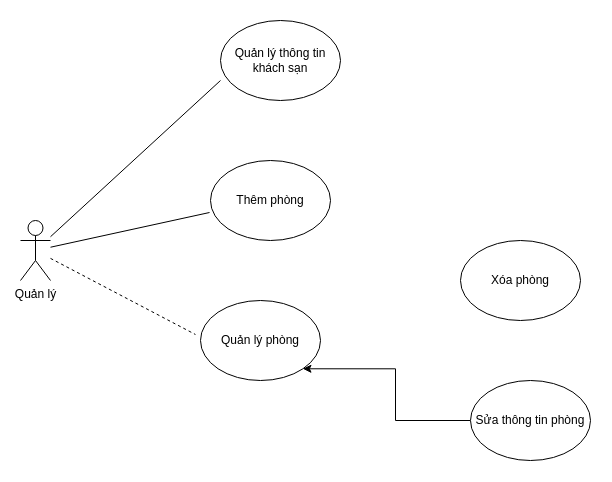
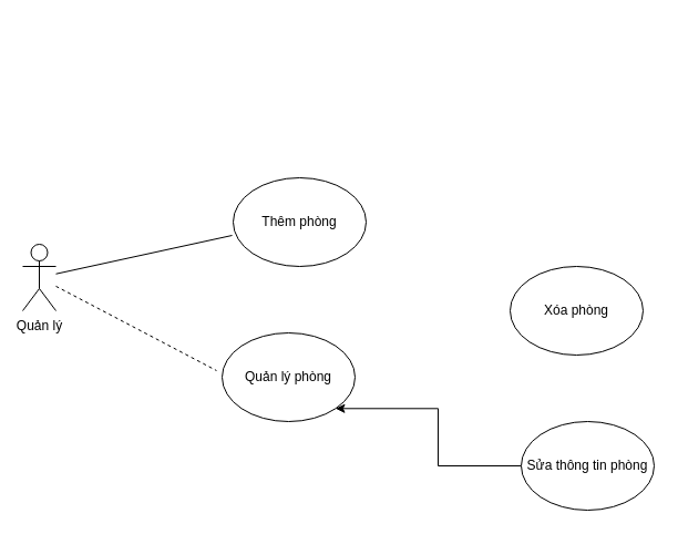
- <mxCell id="8" value="Quản lý thông tin khách sạn" style="ellipse;whiteSpace=wrap;html=1;" vertex="1" parent="1"><mxGeometry x="220" y="20" width="120" height="80" as="geometry" /></mxCell>
- <mxCell id="9" value="" style="endArrow=none;html=1;rounded=0;entryX=0;entryY=0.75;entryDx=0;entryDy=0;entryPerimeter=0;" edge="1" parent="1" source="2" target="8"><mxGeometry width="50" height="50" relative="1" as="geometry"><mxPoint x="360" y="270" as="sourcePoint" /><mxPoint x="410" y="220" as="targetPoint" /></mxGeometry></mxCell>
